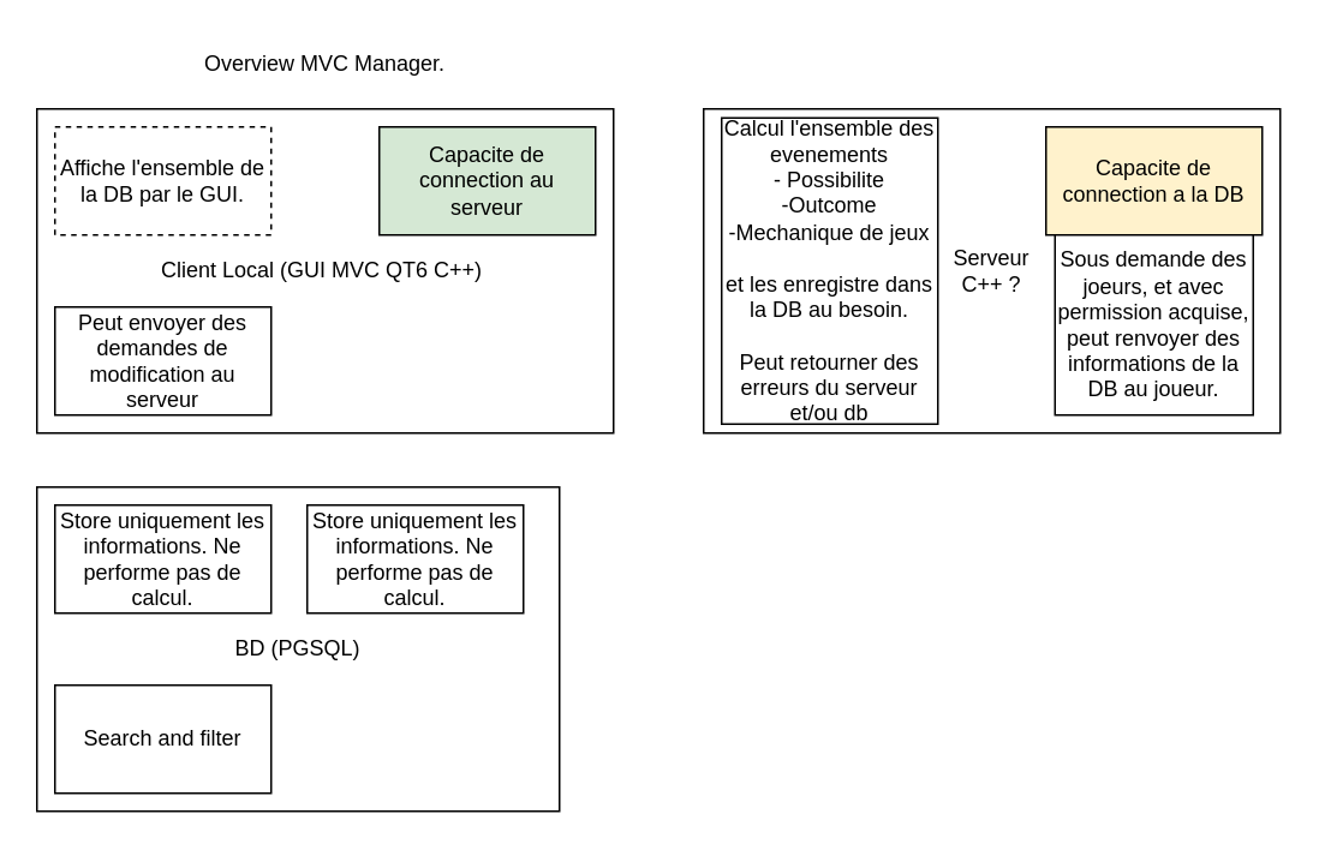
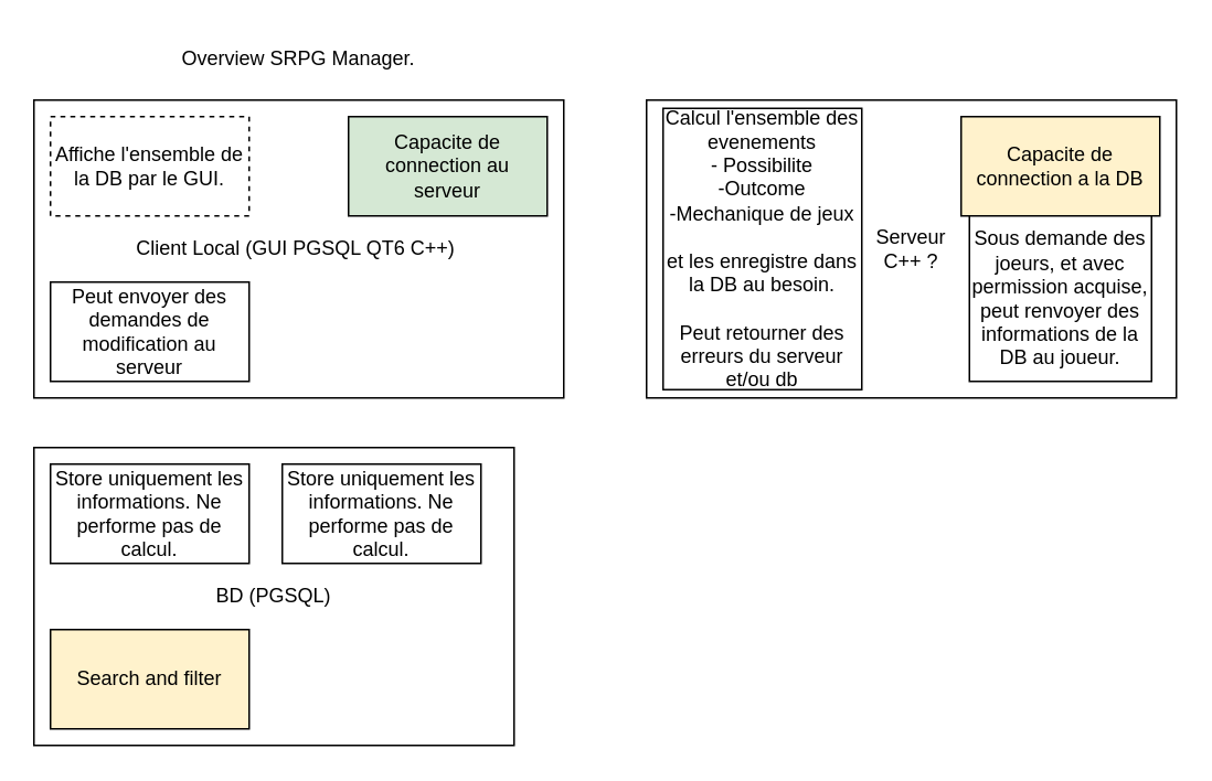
- <mxCell id="2" value="Overview MVC Manager." style="text;html=1;strokeColor=none;fillColor=none;align=center;verticalAlign=middle;whiteSpace=wrap;rounded=0;" vertex="1" parent="1"><mxGeometry x="20" y="20" width="320" height="30" as="geometry" /></mxCell>
+ <mxCell id="2" value="Overview SRPG Manager." style="text;html=1;strokeColor=none;fillColor=none;align=center;verticalAlign=middle;whiteSpace=wrap;rounded=0;" vertex="1" parent="1"><mxGeometry x="20" y="20" width="320" height="30" as="geometry" /></mxCell>
- <mxCell id="3" value="Client Local (GUI MVC QT6 C++)&amp;nbsp;" style="rounded=0;whiteSpace=wrap;html=1;" vertex="1" parent="1"><mxGeometry x="20" y="60" width="320" height="180" as="geometry" /></mxCell>
+ <mxCell id="3" value="Client Local (GUI PGSQL QT6 C++)&amp;nbsp;" style="rounded=0;whiteSpace=wrap;html=1;" vertex="1" parent="1"><mxGeometry x="20" y="60" width="320" height="180" as="geometry" /></mxCell>
- <mxCell id="14" value="Search and filter" style="rounded=0;whiteSpace=wrap;html=1;" vertex="1" parent="1"><mxGeometry x="30" y="380" width="120" height="60" as="geometry" /></mxCell>
+ <mxCell id="14" value="Search and filter" style="rounded=0;whiteSpace=wrap;html=1;fillColor=#fff2cc;" vertex="1" parent="1"><mxGeometry x="30" y="380" width="120" height="60" as="geometry" /></mxCell>
